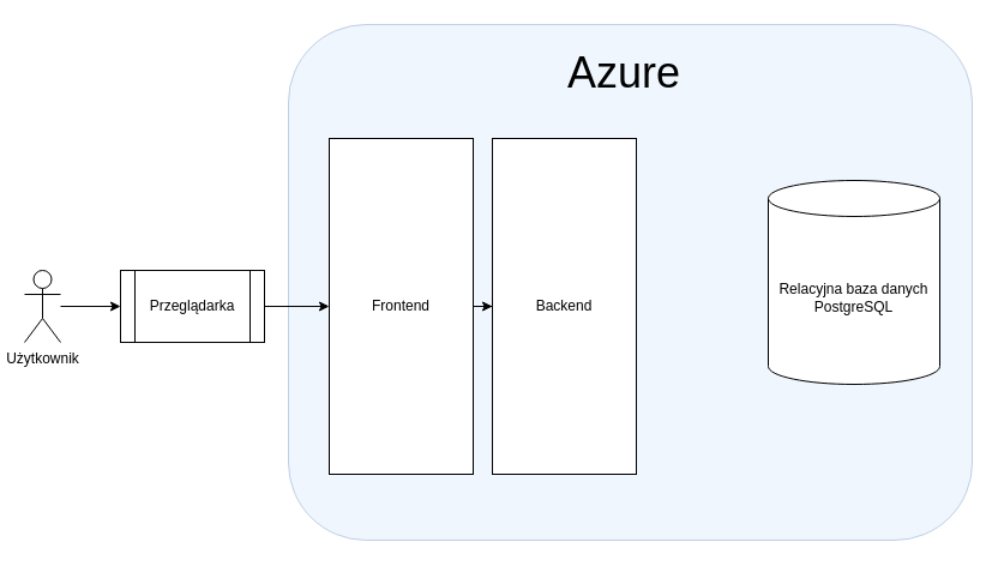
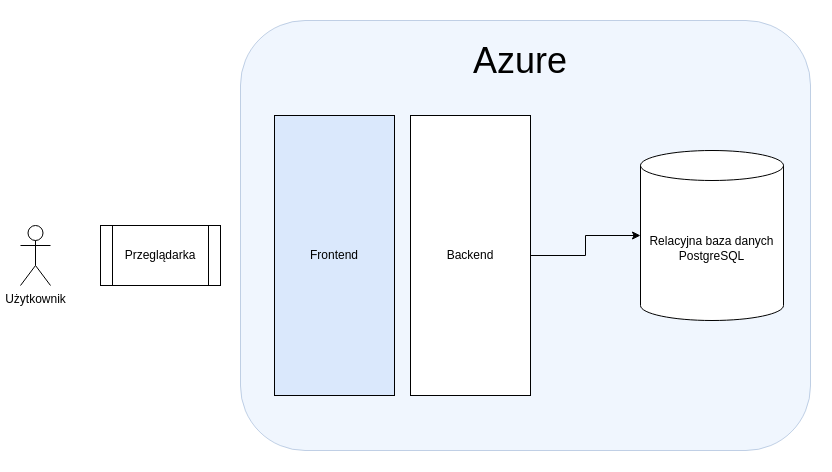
+ <mxCell id="9" style="edgeStyle=orthogonalEdgeStyle;rounded=0;orthogonalLoop=1;jettySize=auto;html=1;entryX=0;entryY=0.5;entryDx=0;entryDy=0;entryPerimeter=0;" edge="1" parent="1" source="7" target="8"><mxGeometry relative="1" as="geometry" /></mxCell>
- <mxCell id="10" value="" style="edgeStyle=orthogonalEdgeStyle;rounded=0;orthogonalLoop=1;jettySize=auto;html=1;" edge="1" parent="1" source="6" target="12"><mxGeometry relative="1" as="geometry"><mxPoint x="50" y="255" as="sourcePoint" /><mxPoint x="222" y="255" as="targetPoint" /></mxGeometry></mxCell>
- <mxCell id="11" style="edgeStyle=orthogonalEdgeStyle;rounded=0;orthogonalLoop=1;jettySize=auto;html=1;entryX=0;entryY=0.5;entryDx=0;entryDy=0;" edge="1" parent="1" source="12" target="5"><mxGeometry relative="1" as="geometry" /></mxCell>
- <mxCell id="5" value="Frontend" style="rounded=0;whiteSpace=wrap;html=1;" vertex="1" parent="1"><mxGeometry x="274" y="115" width="120" height="280" as="geometry" /></mxCell>
+ <mxCell id="5" value="Frontend" style="rounded=0;whiteSpace=wrap;html=1;fillColor=#dae8fc;" vertex="1" parent="1"><mxGeometry x="274" y="115" width="120" height="280" as="geometry" /></mxCell>
- <mxCell id="4" style="edgeStyle=orthogonalEdgeStyle;rounded=0;orthogonalLoop=1;jettySize=auto;html=1;entryX=0;entryY=0.5;entryDx=0;entryDy=0;" edge="1" parent="1" source="5" target="7"><mxGeometry relative="1" as="geometry" /></mxCell>
